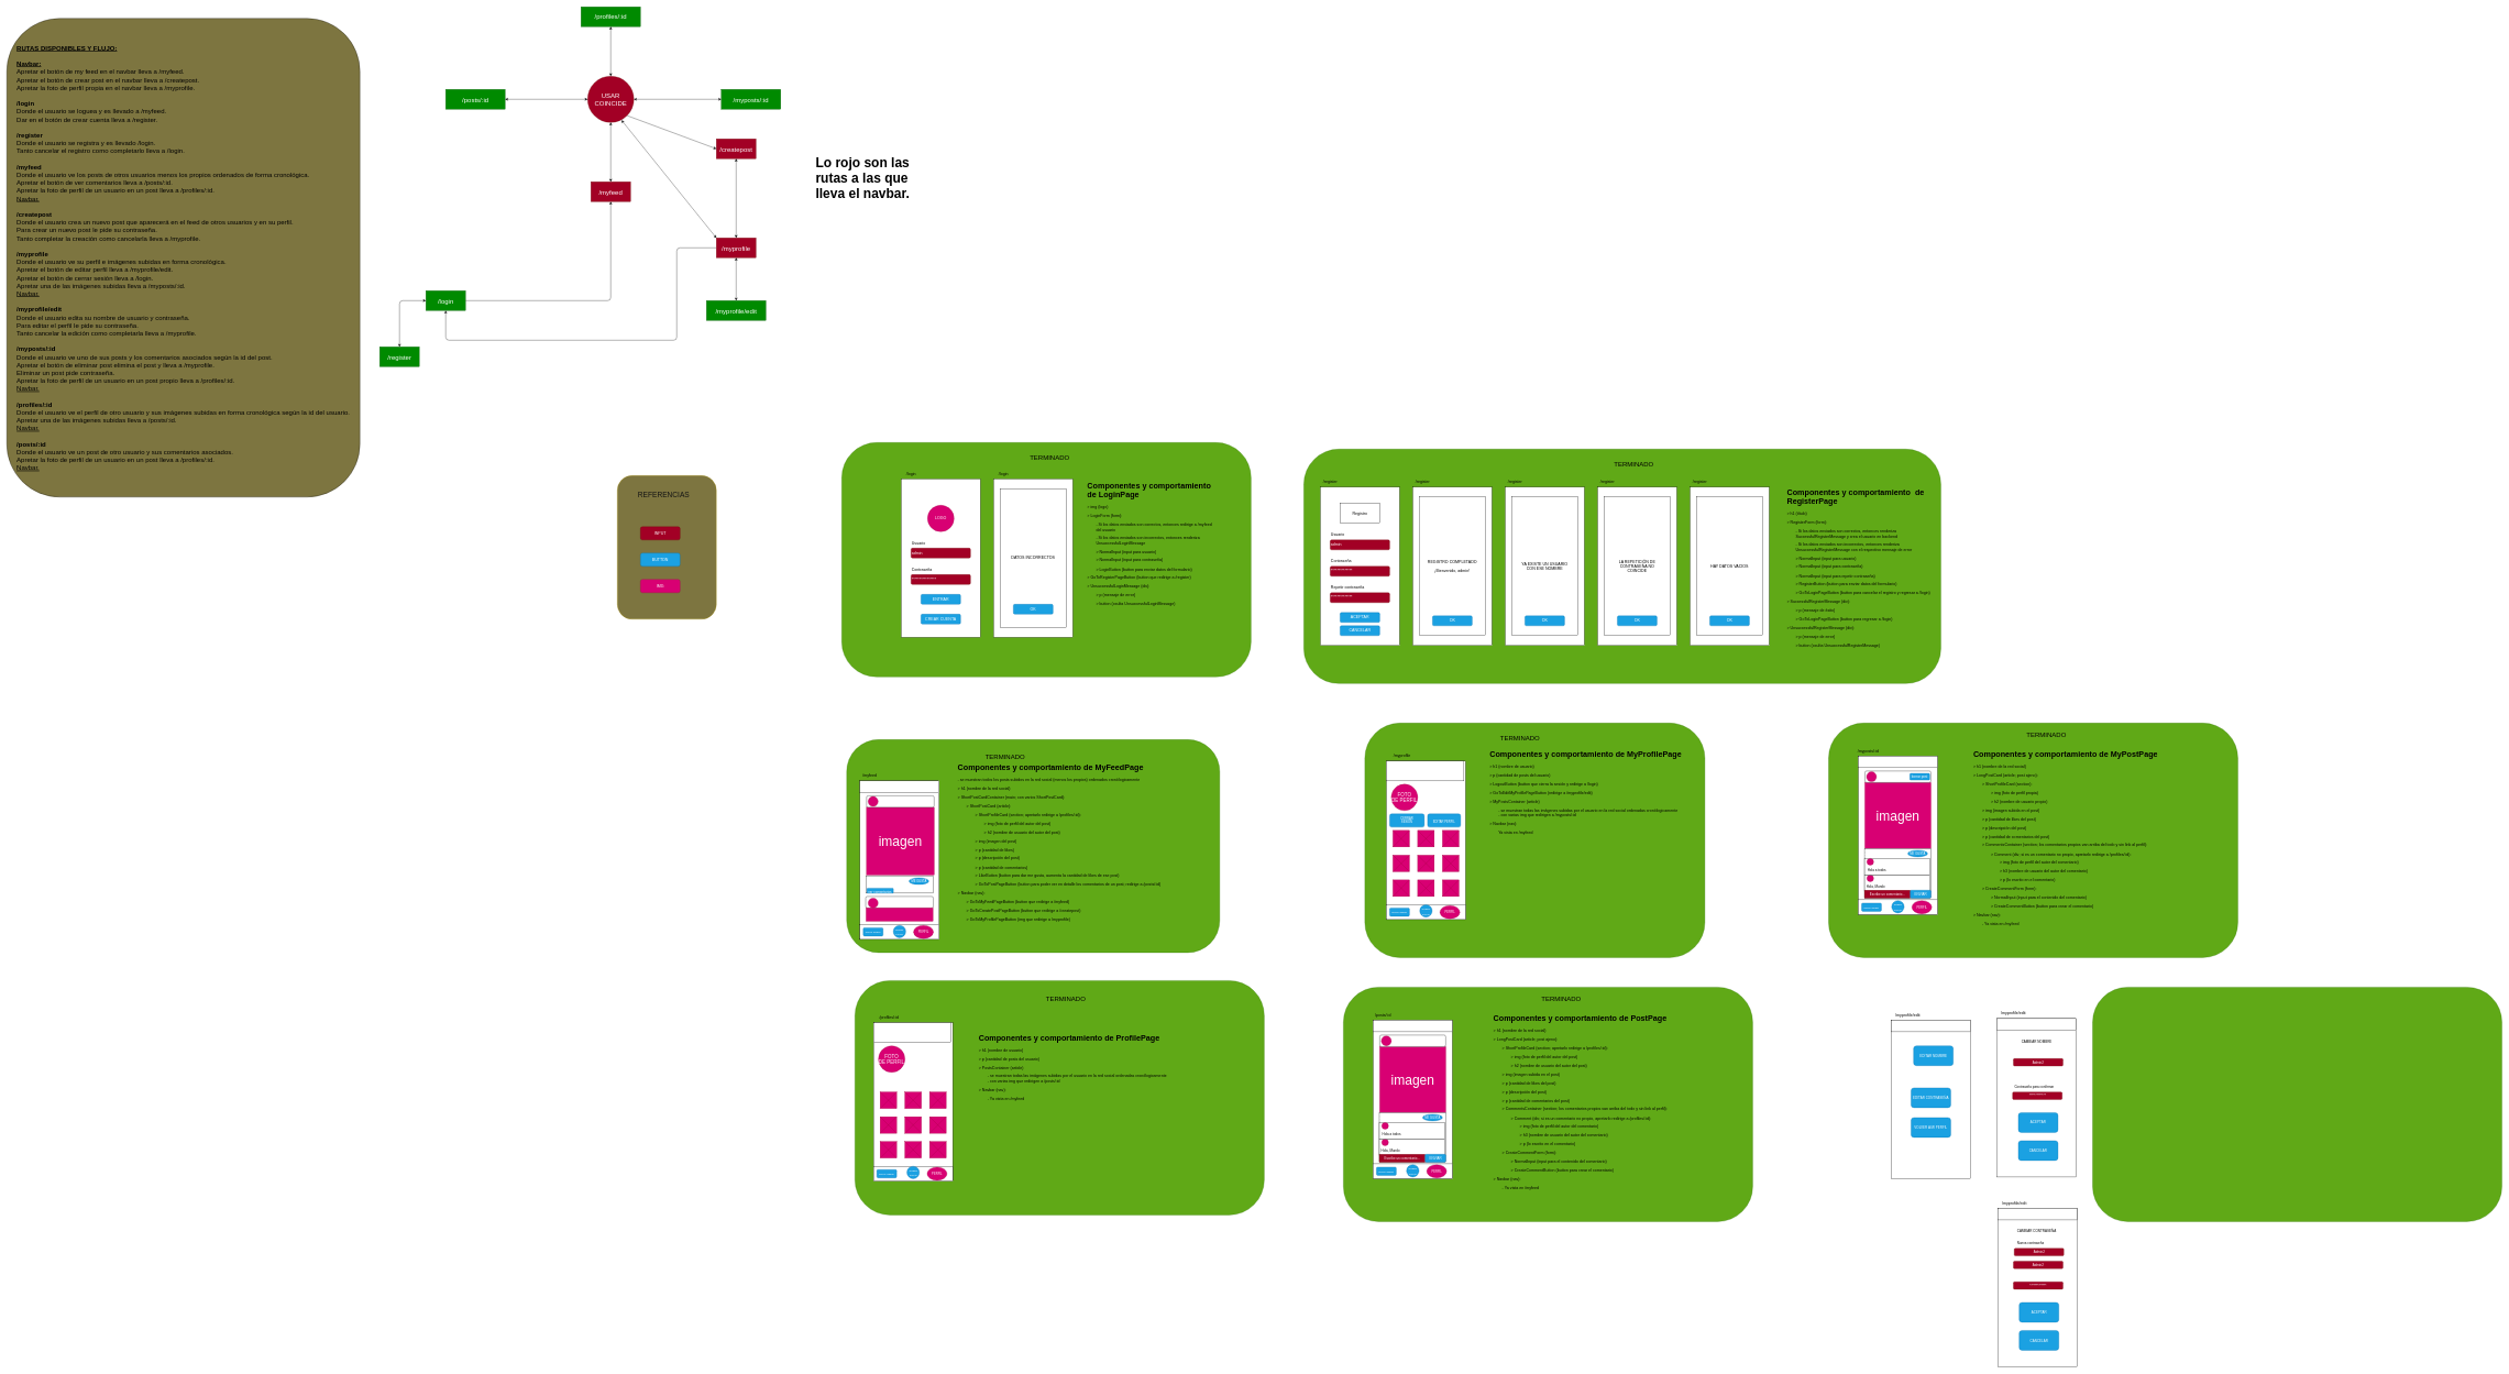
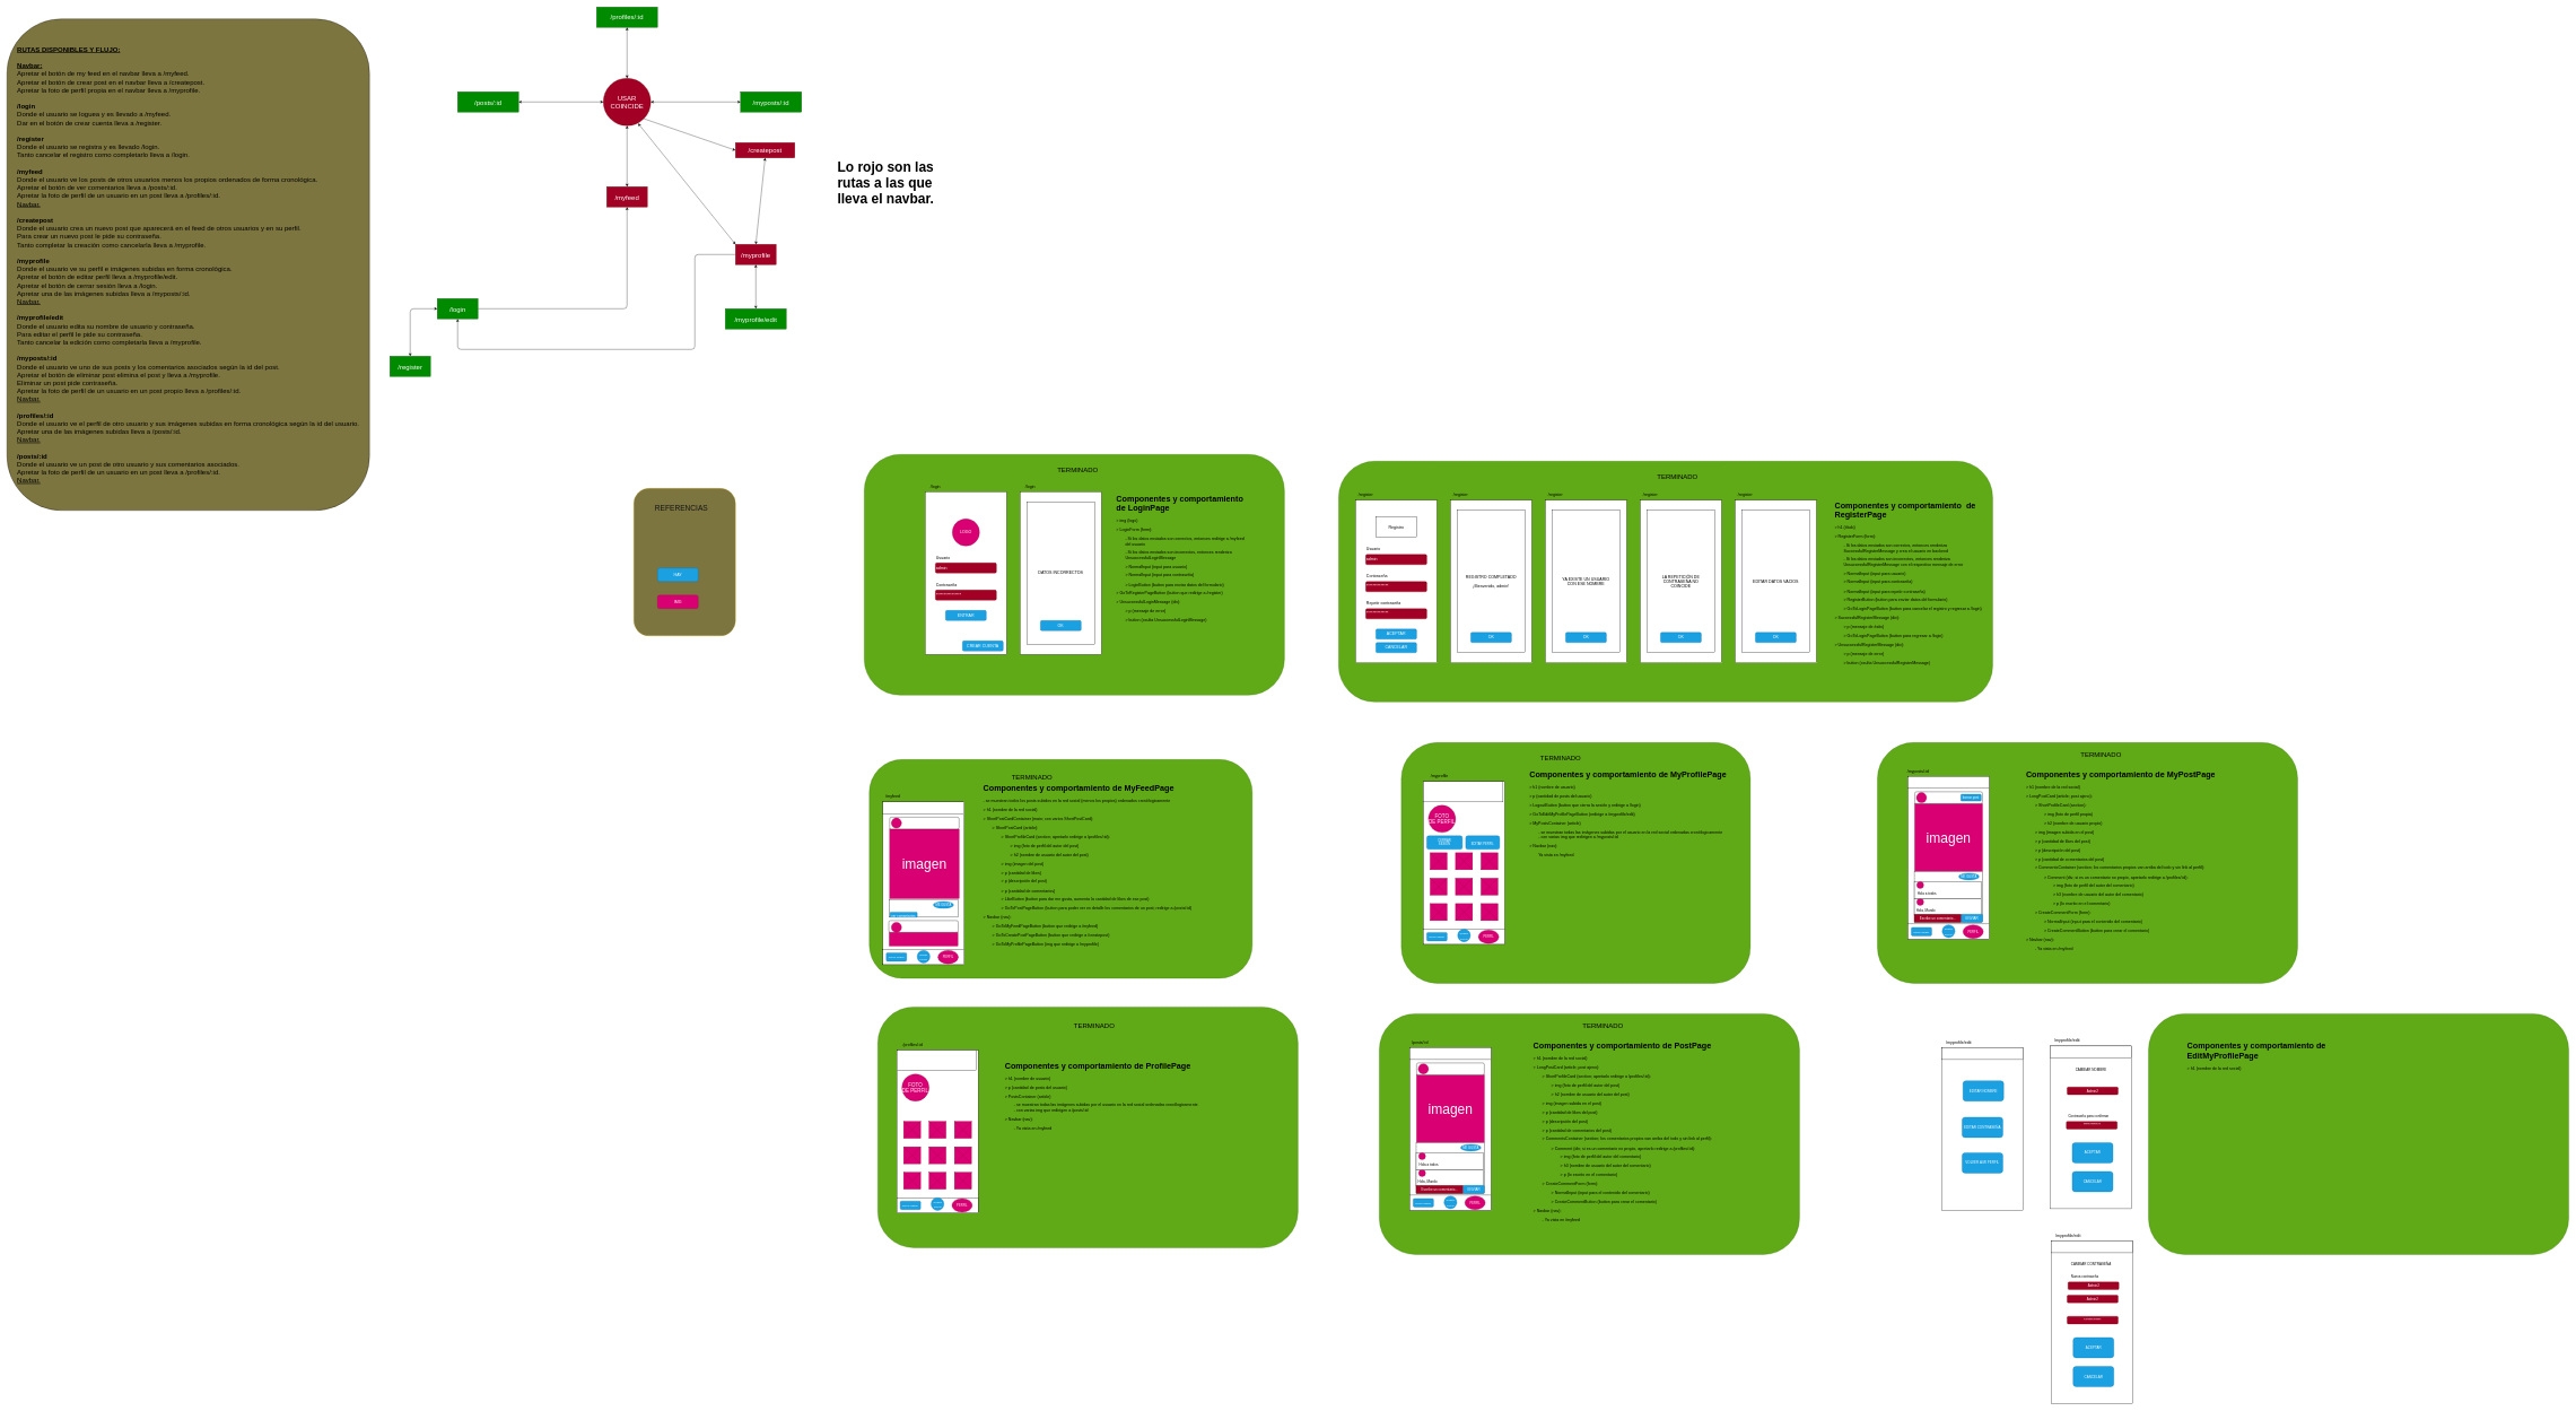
- <mxCell id="137" value="/createpost" style="rounded=0;whiteSpace=wrap;html=1;fontSize=20;fillColor=#a20025;fontColor=#ffffff;strokeColor=#6F0000;" vertex="1" parent="1"><mxGeometry x="2170" y="420" width="120" height="60" as="geometry" /></mxCell>
+ <mxCell id="137" value="/createpost" style="rounded=0;whiteSpace=wrap;html=1;fontSize=20;fillColor=#a20025;fontColor=#ffffff;strokeColor=#6F0000;" vertex="1" parent="1"><mxGeometry x="2170" y="420" width="175" height="45" as="geometry" /></mxCell>
- <mxCell id="120" value="INPUT" style="rounded=1;whiteSpace=wrap;html=1;fillColor=#a20025;fontColor=#ffffff;strokeColor=#6F0000;" parent="1" vertex="1"><mxGeometry x="1940" y="1595" width="120" height="40" as="geometry" /></mxCell>
- <mxCell id="121" value="BUTTON" style="rounded=1;whiteSpace=wrap;html=1;fillColor=#1ba1e2;fontColor=#ffffff;strokeColor=#006EAF;" parent="1" vertex="1"><mxGeometry x="1940" y="1675" width="120" height="40" as="geometry" /></mxCell>
+ <mxCell id="121" value="HAY" style="rounded=1;whiteSpace=wrap;html=1;fillColor=#1ba1e2;fontColor=#ffffff;strokeColor=#006EAF;" parent="1" vertex="1"><mxGeometry x="1940" y="1675" width="120" height="40" as="geometry" /></mxCell>
- <mxCell id="83" value="HAY DATOS VACÍOS" style="rounded=0;whiteSpace=wrap;html=1;" parent="1" vertex="1"><mxGeometry x="5140" y="1505" width="200" height="420" as="geometry" /></mxCell>
+ <mxCell id="83" value="EDITAR DATOS VACÍOS" style="rounded=0;whiteSpace=wrap;html=1;" parent="1" vertex="1"><mxGeometry x="5140" y="1505" width="200" height="420" as="geometry" /></mxCell>
- <mxCell id="87" value="CREAR CUENTA" style="rounded=1;whiteSpace=wrap;html=1;fillColor=#1ba1e2;fontColor=#ffffff;strokeColor=#006EAF;" parent="1" vertex="1"><mxGeometry x="2790" y="1860" width="120" height="30" as="geometry" /></mxCell>
+ <mxCell id="87" value="CREAR CUENTA" style="rounded=1;whiteSpace=wrap;html=1;fillColor=#1ba1e2;fontColor=#ffffff;strokeColor=#006EAF;" parent="1" vertex="1"><mxGeometry x="2840" y="1890" width="120" height="30" as="geometry" /></mxCell>
- <mxCell id="233" value="EDITAR NOMBRE" style="rounded=1;whiteSpace=wrap;html=1;labelBackgroundColor=none;fontSize=10;fillColor=#1ba1e2;fontColor=#ffffff;strokeColor=#006EAF;" vertex="1" parent="1"><mxGeometry x="5797.5" y="3167.5" width="120" height="60" as="geometry" /></mxCell>
+ <mxCell id="233" value="EDITAR NOMBRE" style="rounded=1;whiteSpace=wrap;html=1;labelBackgroundColor=none;fontSize=10;fillColor=#1ba1e2;fontColor=#ffffff;strokeColor=#006EAF;" vertex="1" parent="1"><mxGeometry x="5792.5" y="3187.5" width="120" height="60" as="geometry" /></mxCell>
+ <mxCell id="232" value="&lt;h1 style=&quot;text-align: left;&quot;&gt;&lt;font color=&quot;#000000&quot;&gt;Componentes y comportamiento de EditMyProfilePage&lt;/font&gt;&lt;/h1&gt;&lt;p style=&quot;text-align: left;&quot;&gt;&lt;font color=&quot;#000000&quot;&gt;&amp;gt; h1 (nombre de la red social)&lt;/font&gt;&lt;/p&gt;&lt;p style=&quot;text-align: left;&quot;&gt;&lt;br&gt;&lt;/p&gt;" style="text;html=1;strokeColor=none;fillColor=none;spacing=5;spacingTop=-20;whiteSpace=wrap;overflow=hidden;rounded=0;align=center;" vertex="1" parent="1"><mxGeometry x="6450" y="3065" width="577.5" height="585" as="geometry" /></mxCell>
- <mxCell id="235" value="VOLVER A MI PERFIL" style="rounded=1;whiteSpace=wrap;html=1;labelBackgroundColor=none;fontSize=10;fillColor=#1ba1e2;fontColor=#ffffff;strokeColor=#006EAF;" vertex="1" parent="1"><mxGeometry x="5790" y="3385" width="120" height="60" as="geometry" /></mxCell>
+ <mxCell id="235" value="VOLVER A MI PERFIL" style="rounded=1;whiteSpace=wrap;html=1;labelBackgroundColor=none;fontSize=10;fillColor=#1ba1e2;fontColor=#ffffff;strokeColor=#006EAF;" vertex="1" parent="1"><mxGeometry x="5790" y="3400" width="120" height="60" as="geometry" /></mxCell>
